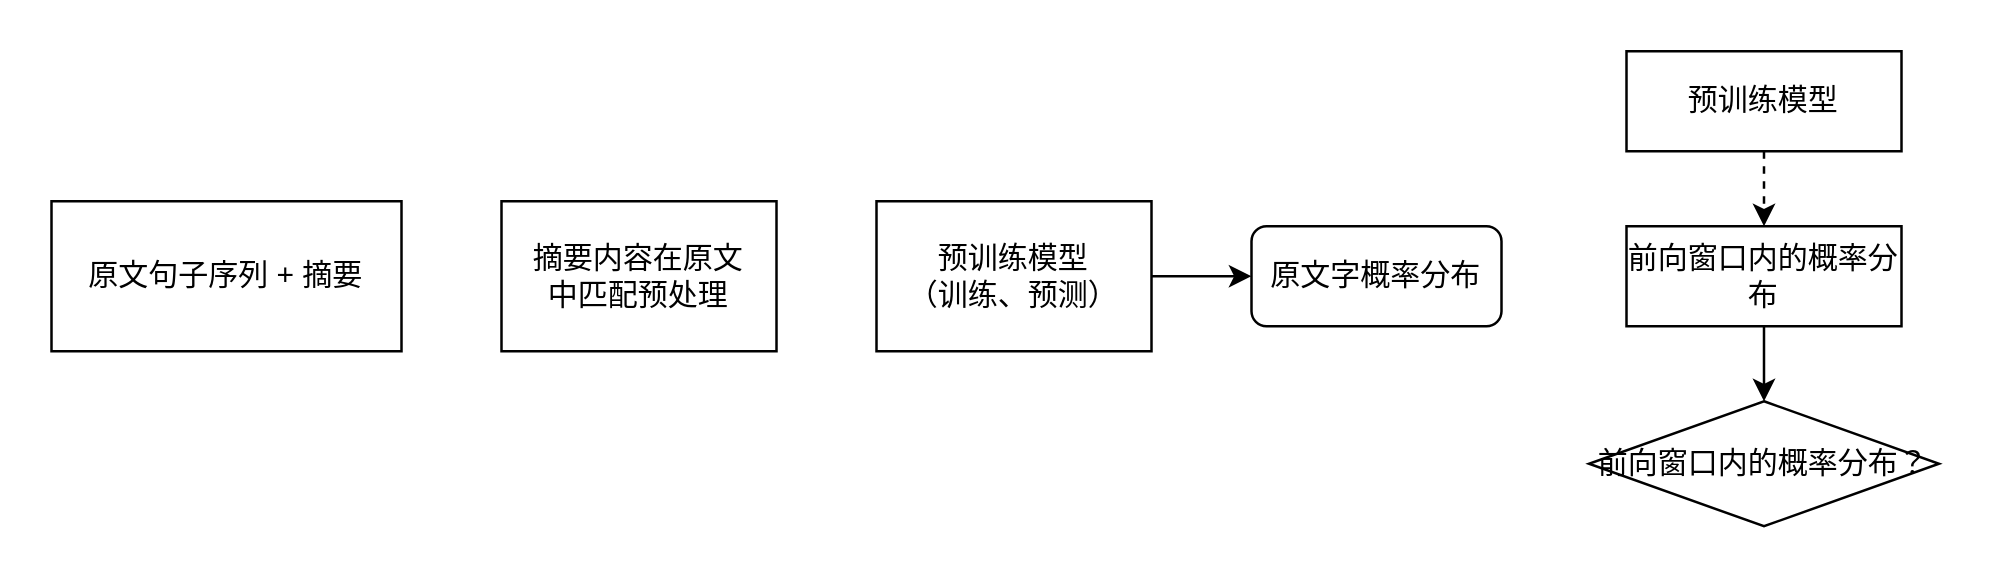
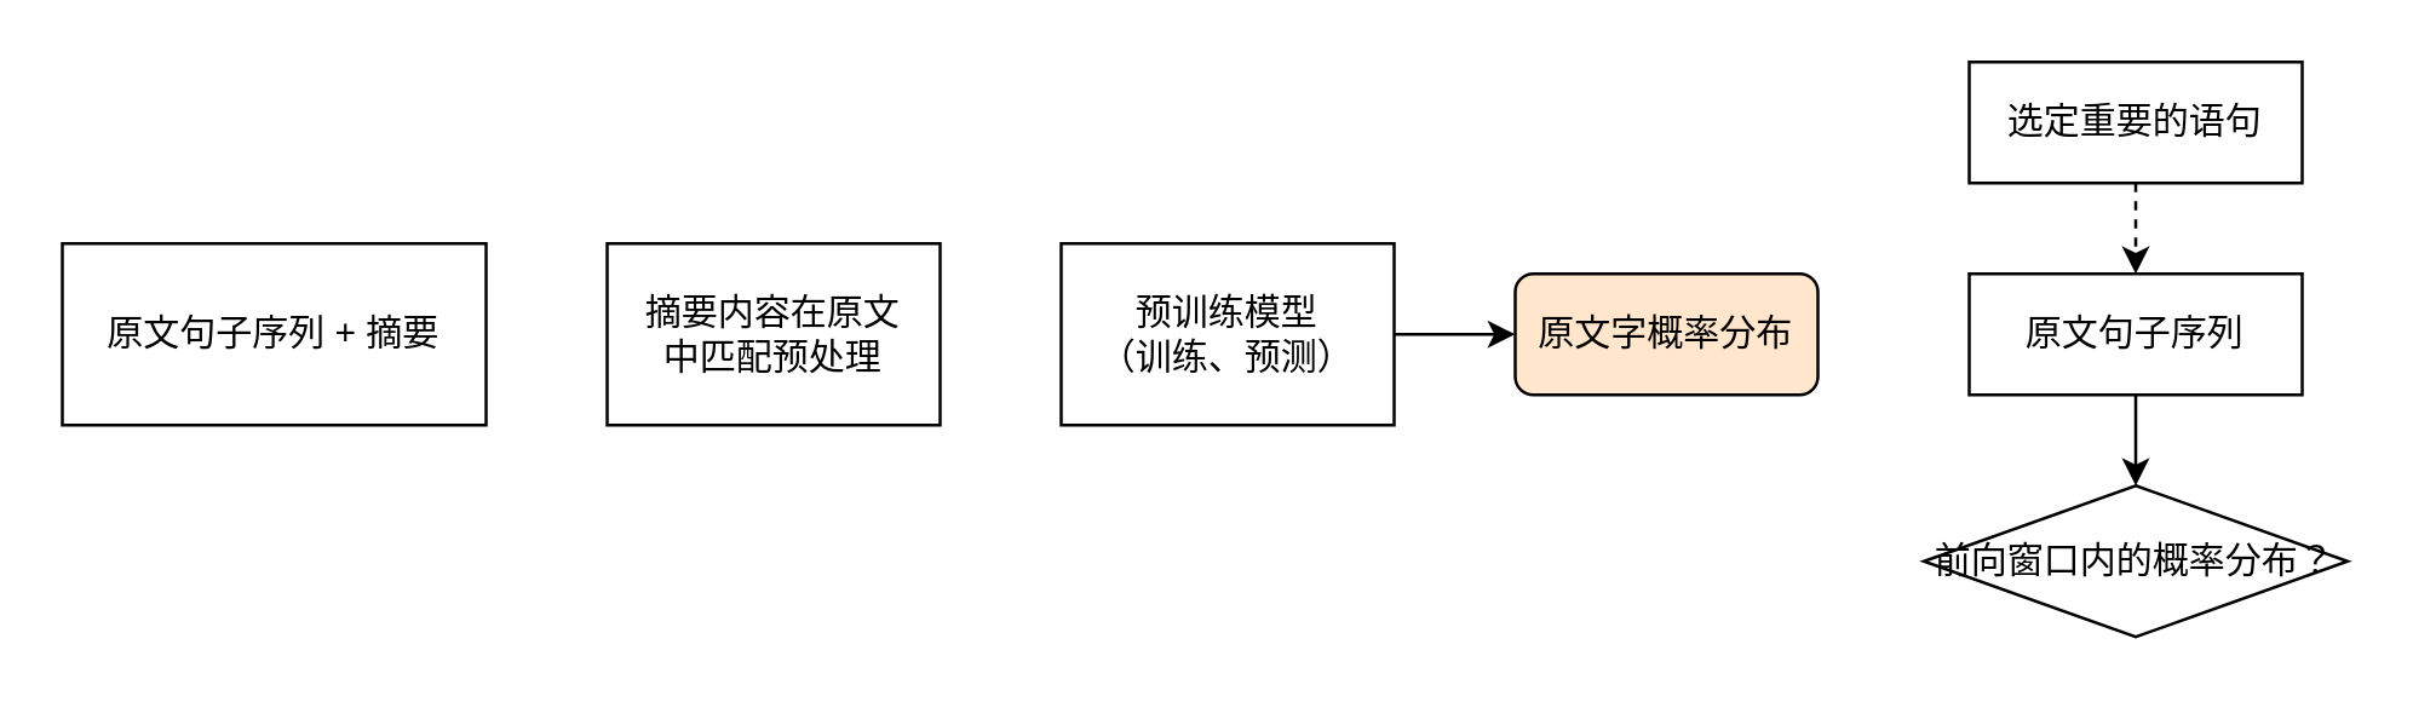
- <mxCell id="5" value="预训练模型" style="rounded=0;whiteSpace=wrap;html=1;" vertex="1" parent="1"><mxGeometry x="650" y="20" width="110" height="40" as="geometry" /></mxCell>
+ <mxCell id="5" value="选定重要的语句" style="rounded=0;whiteSpace=wrap;html=1;" vertex="1" parent="1"><mxGeometry x="650" y="20" width="110" height="40" as="geometry" /></mxCell>
- <mxCell id="10" value="原文字概率分布" style="rounded=1;whiteSpace=wrap;html=1;" vertex="1" parent="1"><mxGeometry x="500" y="90" width="100" height="40" as="geometry" /></mxCell>
+ <mxCell id="10" value="原文字概率分布" style="rounded=1;whiteSpace=wrap;html=1;fillColor=#ffe6cc;" vertex="1" parent="1"><mxGeometry x="500" y="90" width="100" height="40" as="geometry" /></mxCell>
- <mxCell id="6" value="前向窗口内的概率分布" style="rounded=0;whiteSpace=wrap;html=1;" vertex="1" parent="1"><mxGeometry x="650" y="90" width="110" height="40" as="geometry" /></mxCell>
+ <mxCell id="6" value="原文句子序列" style="rounded=0;whiteSpace=wrap;html=1;" vertex="1" parent="1"><mxGeometry x="650" y="90" width="110" height="40" as="geometry" /></mxCell>
